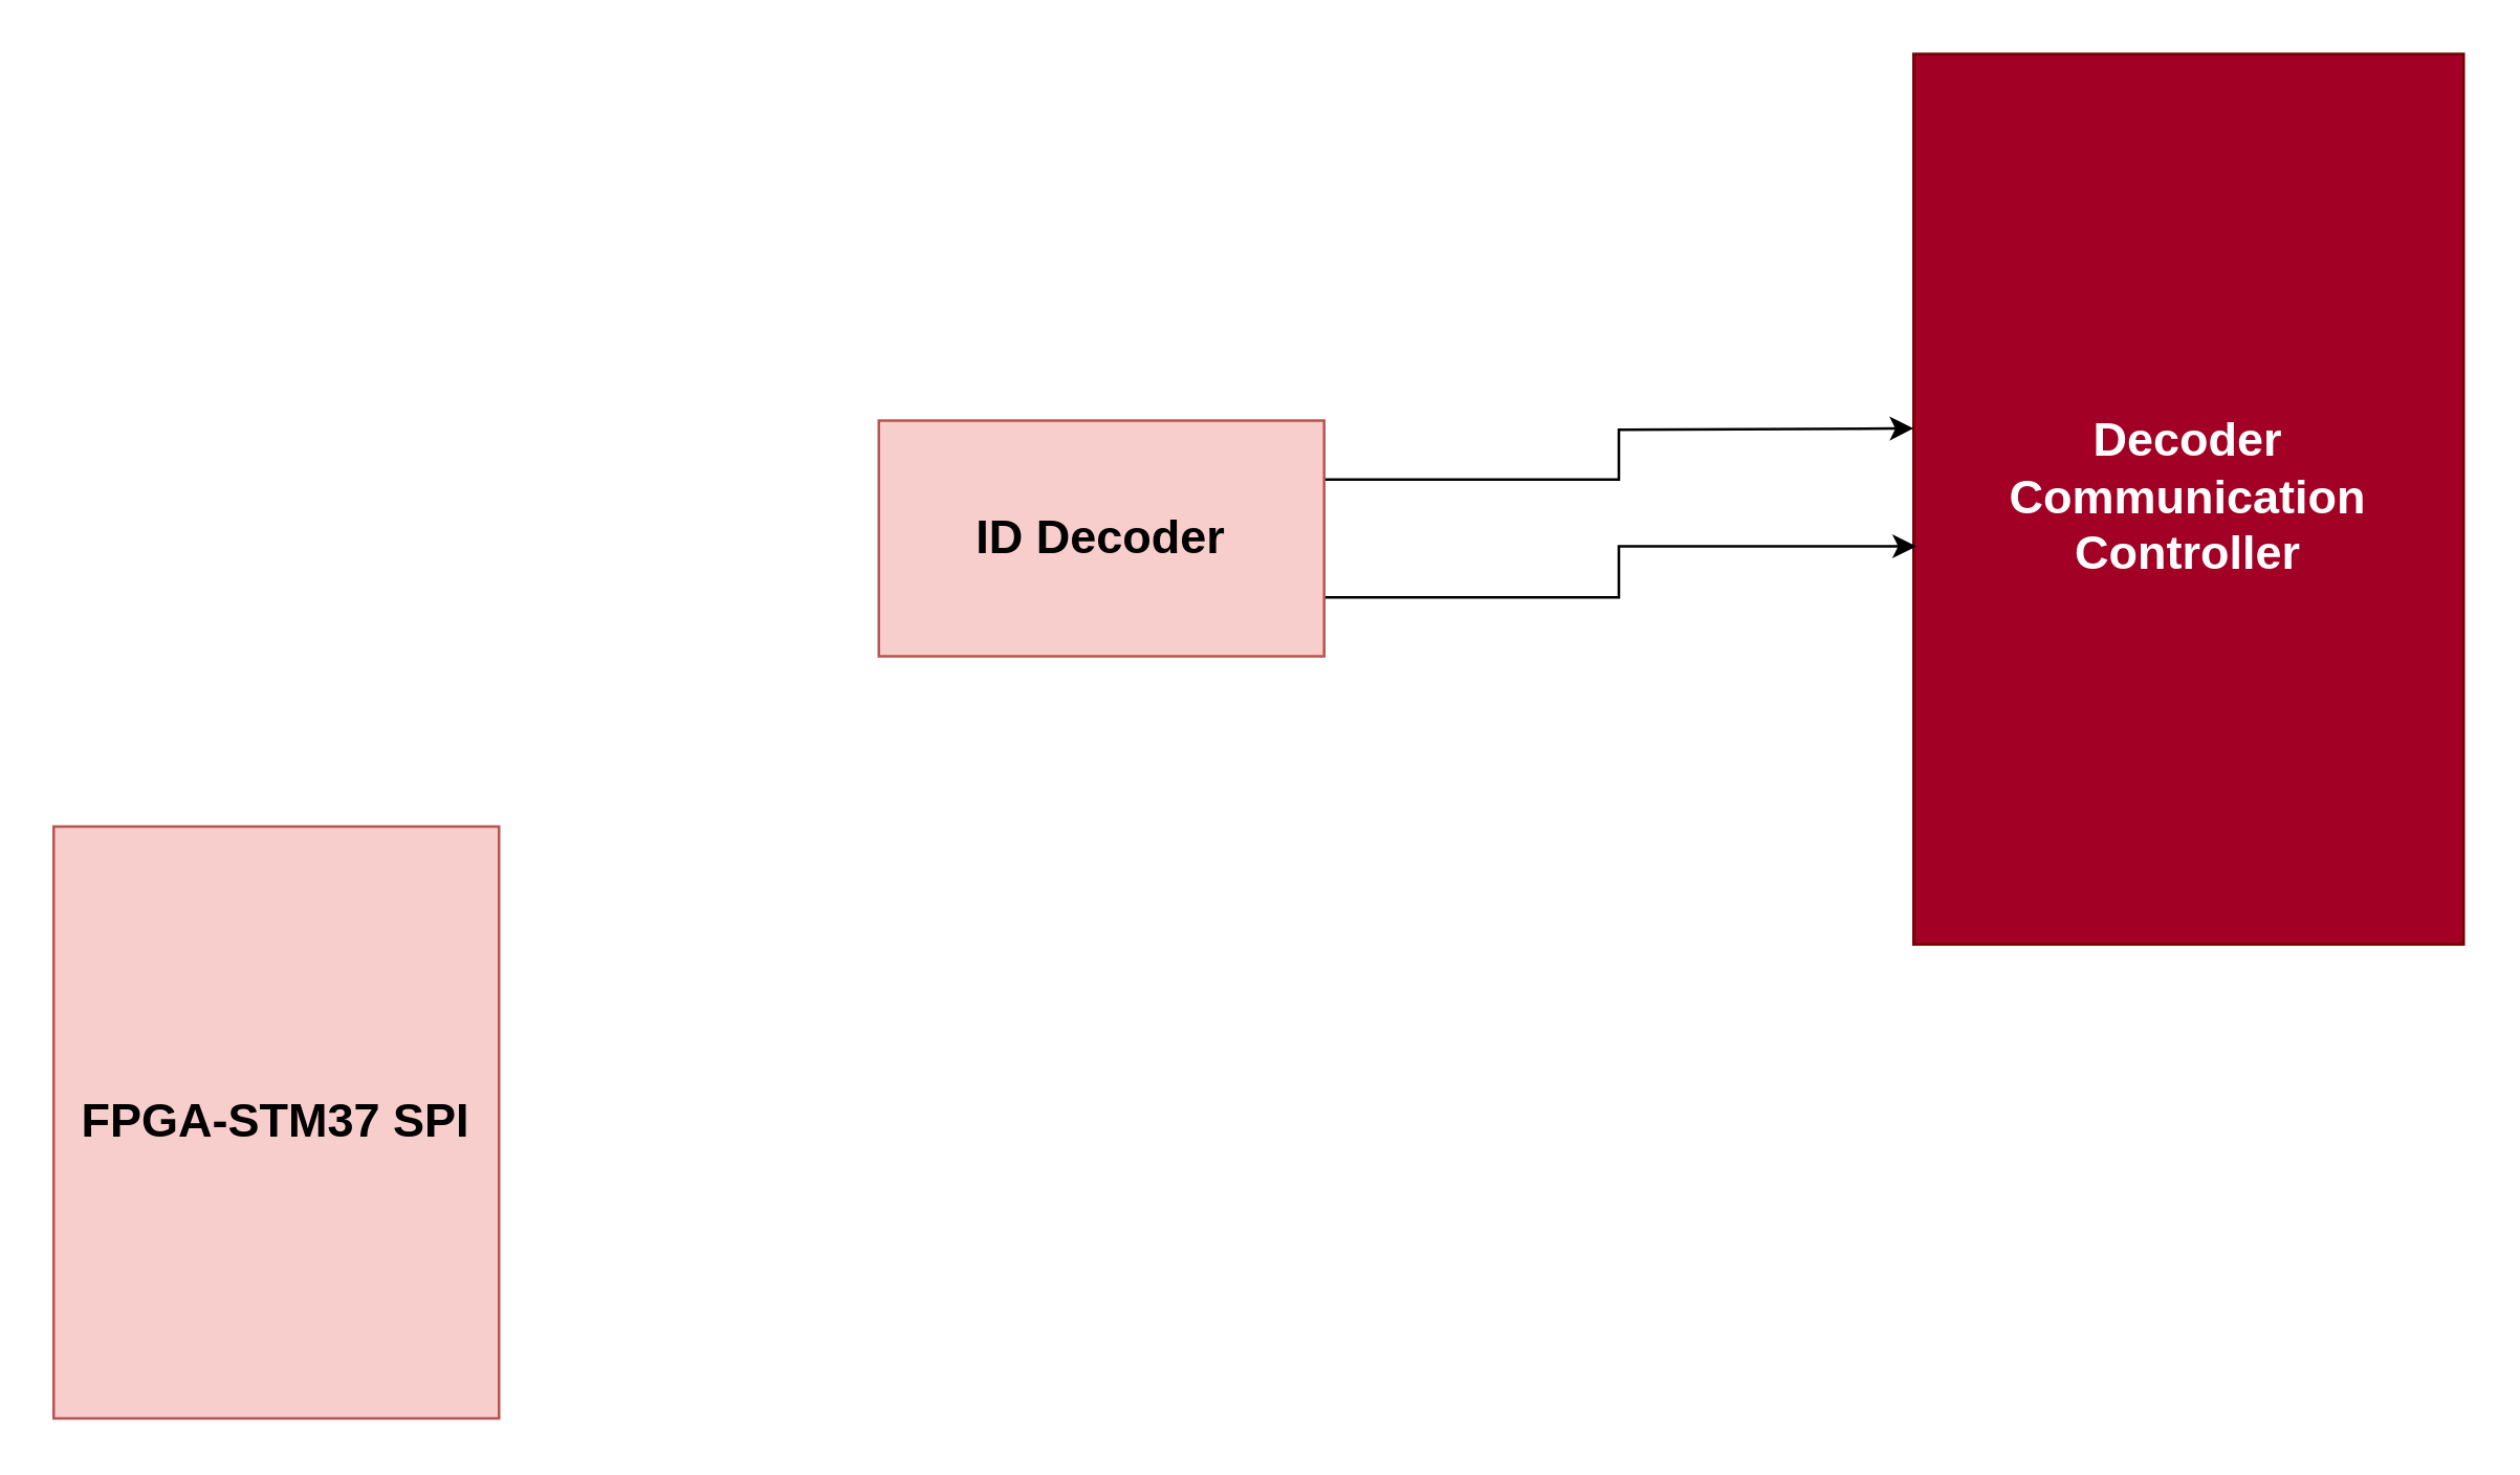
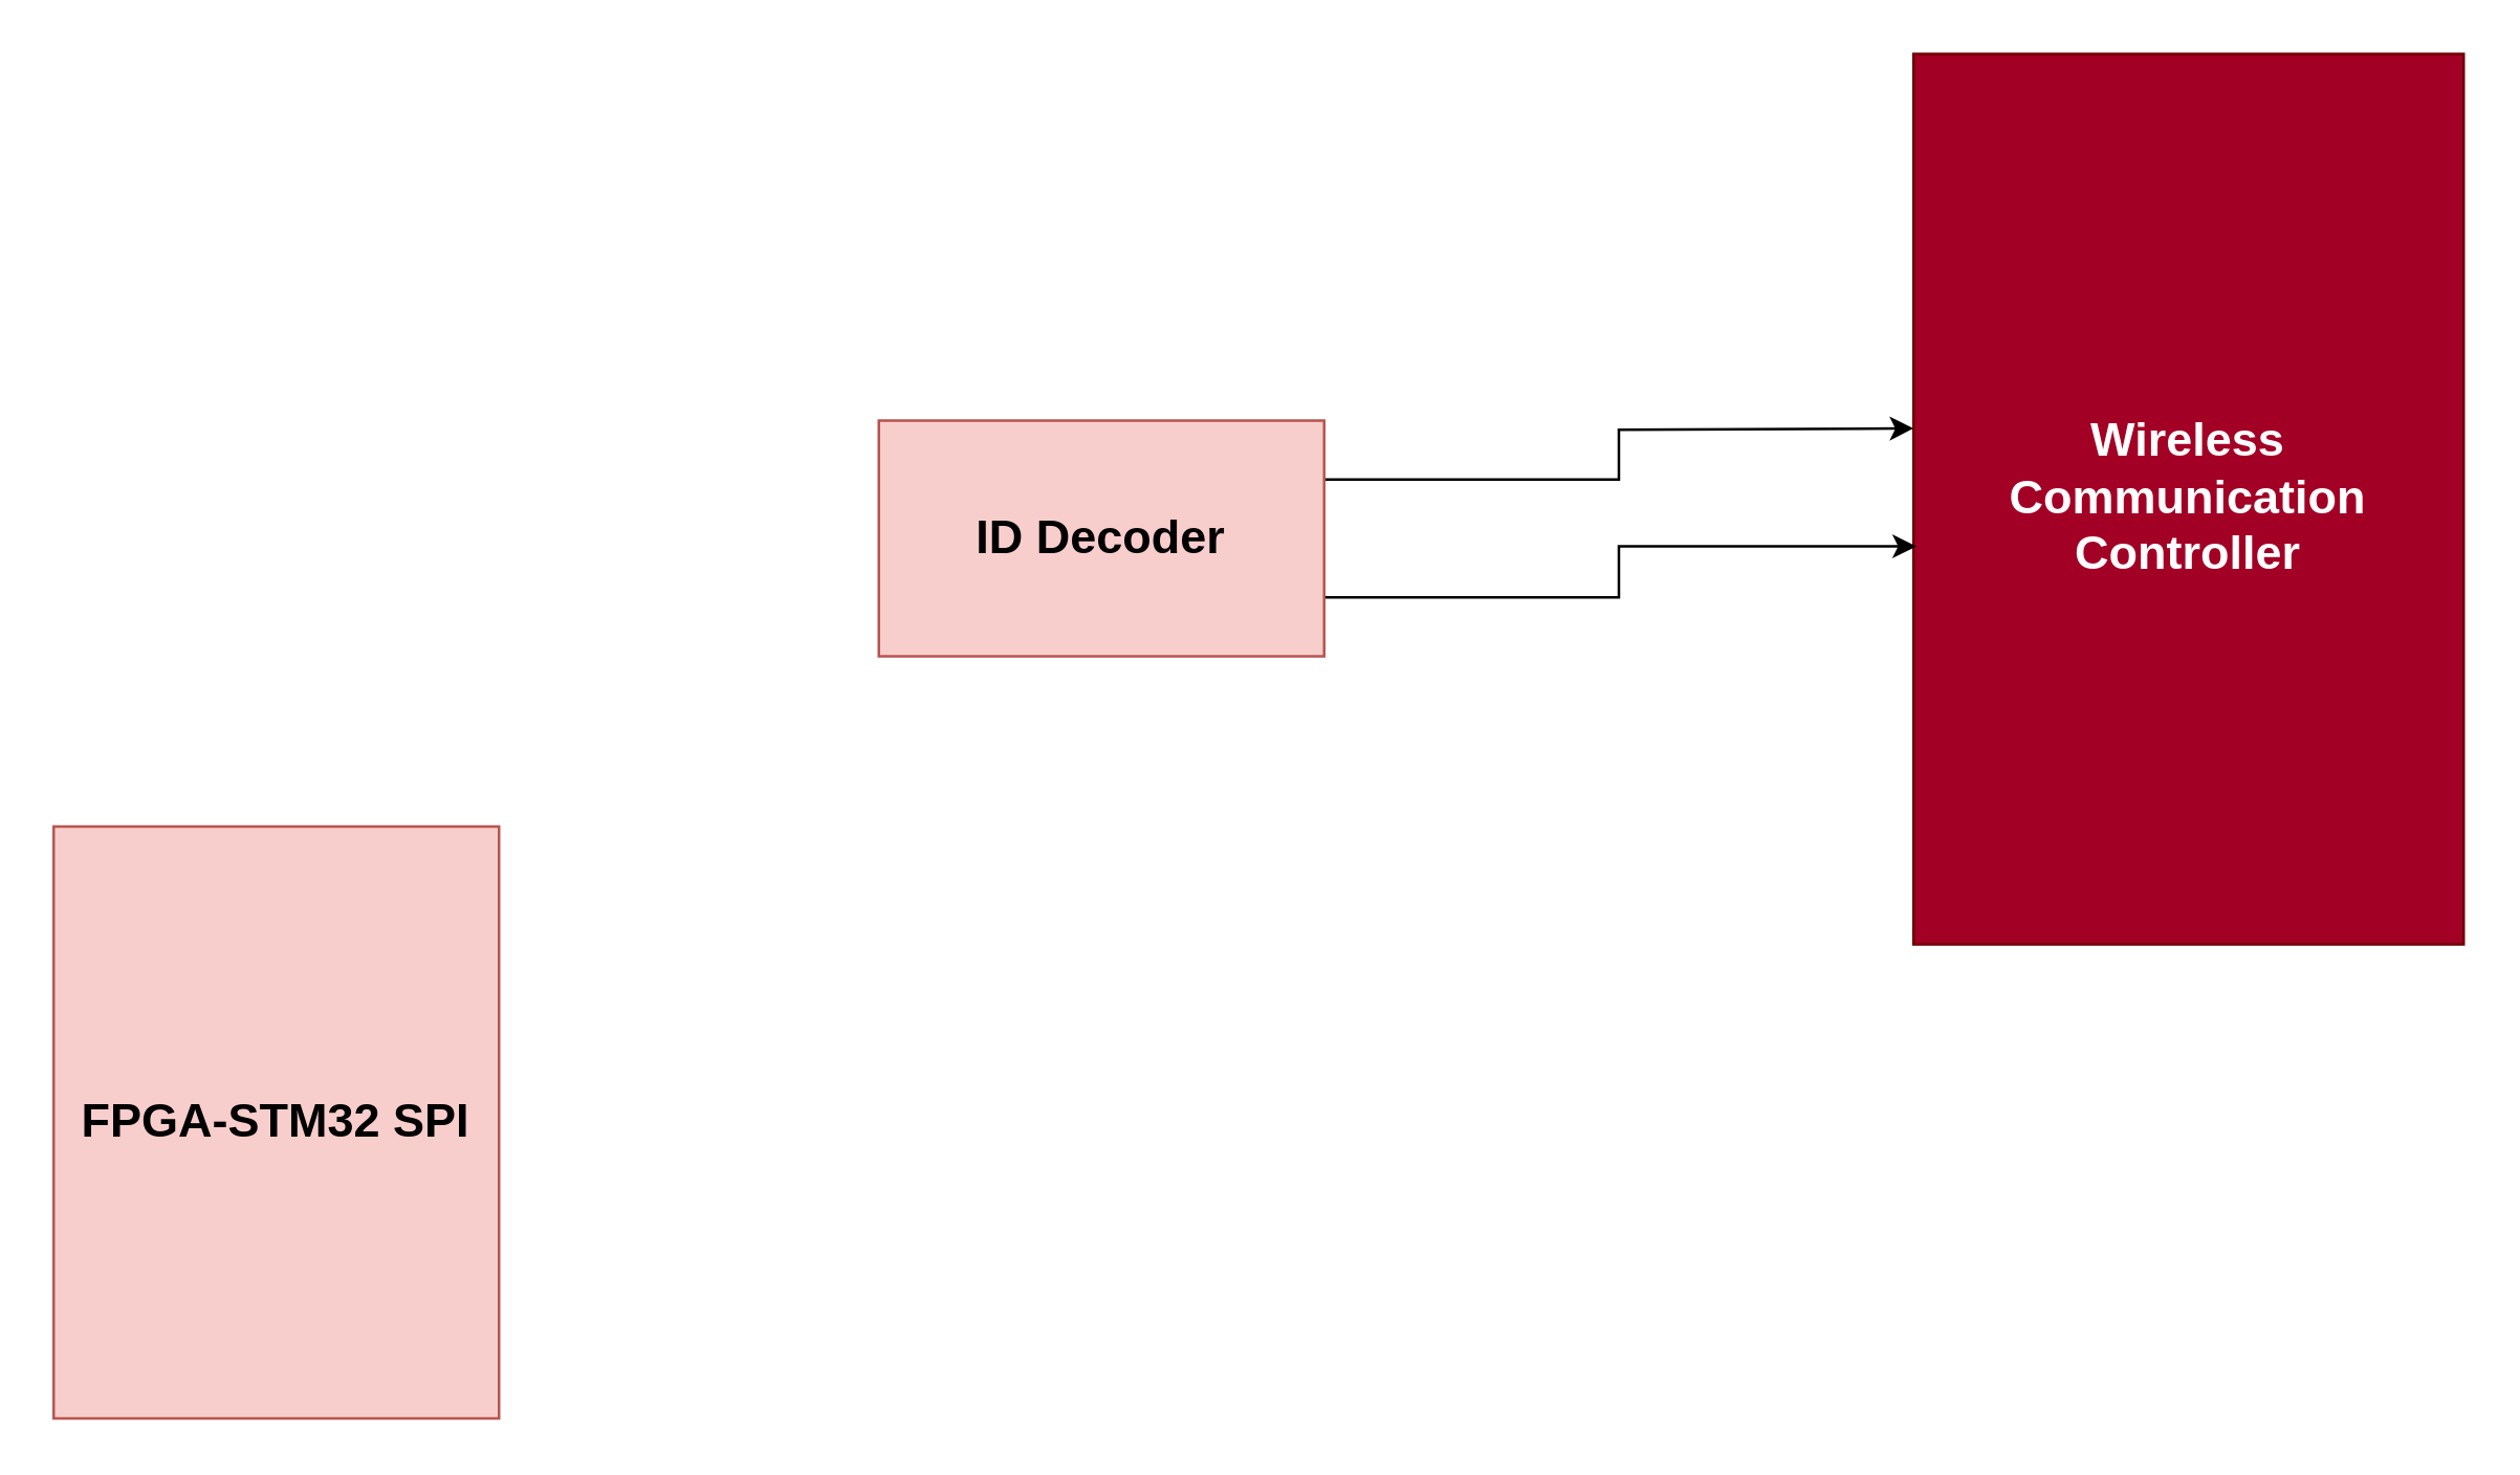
- <mxCell id="2" value="&lt;font style=&quot;font-size: 18px&quot;&gt;&lt;b&gt;Decoder Communication Controller&lt;/b&gt;&lt;/font&gt;" style="rounded=0;whiteSpace=wrap;html=1;fillColor=#a20025;strokeColor=#6F0000;fontColor=#ffffff;" vertex="1" parent="1"><mxGeometry x="730" y="20" width="210" height="340" as="geometry" /></mxCell>
+ <mxCell id="2" value="&lt;font style=&quot;font-size: 18px&quot;&gt;&lt;b&gt;Wireless Communication Controller&lt;/b&gt;&lt;/font&gt;" style="rounded=0;whiteSpace=wrap;html=1;fillColor=#a20025;strokeColor=#6F0000;fontColor=#ffffff;" vertex="1" parent="1"><mxGeometry x="730" y="20" width="210" height="340" as="geometry" /></mxCell>
- <mxCell id="6" value="&lt;font style=&quot;font-size: 18px&quot;&gt;&lt;b&gt;FPGA-STM37 SPI&lt;/b&gt;&lt;/font&gt;" style="rounded=0;whiteSpace=wrap;html=1;fillColor=#f8cecc;strokeColor=#b85450;" vertex="1" parent="1"><mxGeometry x="20" y="315" width="170" height="226" as="geometry" /></mxCell>
+ <mxCell id="6" value="&lt;font style=&quot;font-size: 18px&quot;&gt;&lt;b&gt;FPGA-STM32 SPI&lt;/b&gt;&lt;/font&gt;" style="rounded=0;whiteSpace=wrap;html=1;fillColor=#f8cecc;strokeColor=#b85450;" vertex="1" parent="1"><mxGeometry x="20" y="315" width="170" height="226" as="geometry" /></mxCell>
